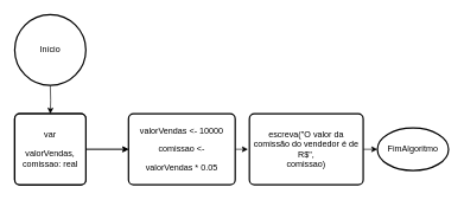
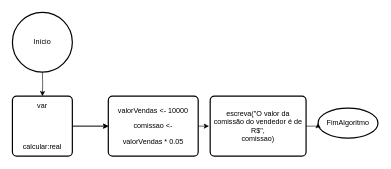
- <mxCell id="10" value="&lt;p class=&quot;MsoNormal&quot;&gt;var&lt;/p&gt;&lt;p class=&quot;MsoNormal&quot;&gt;&lt;span style=&quot;background-color: initial;&quot;&gt;valorVendas, comissao: real&lt;/span&gt;&lt;/p&gt;" style="rounded=1;whiteSpace=wrap;html=1;absoluteArcSize=1;arcSize=14;strokeWidth=2;" vertex="1" parent="1"><mxGeometry x="20" y="160" width="100" height="100" as="geometry" /></mxCell>
- <mxCell id="8" value="FimAlgoritmo" style="strokeWidth=2;html=1;shape=mxgraph.flowchart.start_1;whiteSpace=wrap;" vertex="1" parent="1"><mxGeometry x="530" y="180" width="100" height="60" as="geometry" /></mxCell>
+ <mxCell id="8" value="FimAlgoritmo" style="strokeWidth=2;html=1;shape=mxgraph.flowchart.start_1;whiteSpace=wrap;" vertex="1" parent="1"><mxGeometry x="530" y="180" width="100" height="50" as="geometry" /></mxCell>
